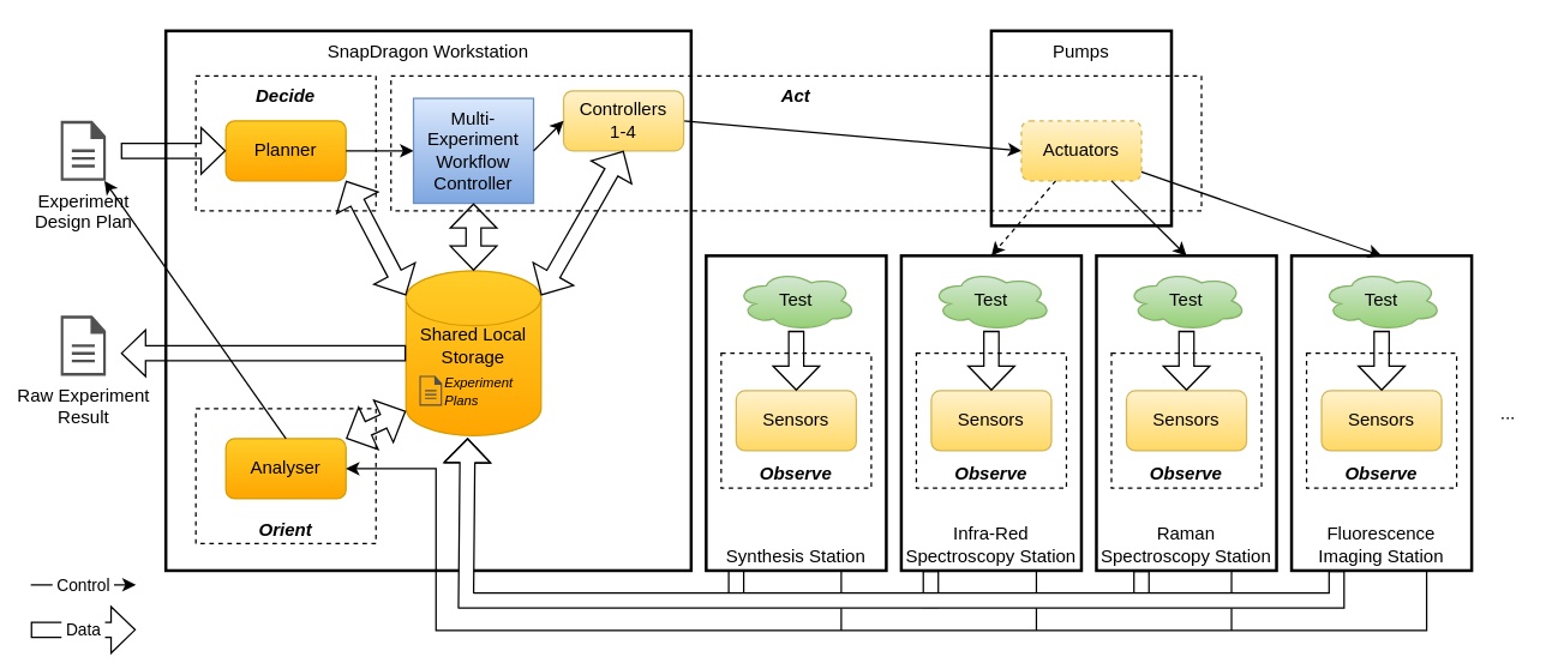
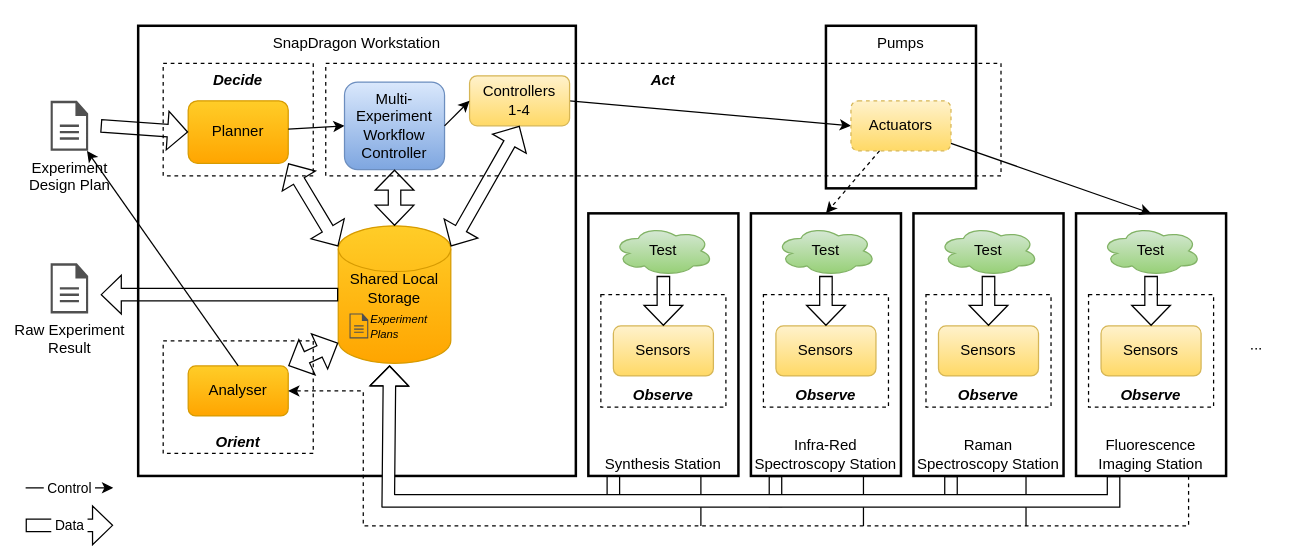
- <mxCell id="16" value="Planner" style="rounded=1;whiteSpace=wrap;html=1;fillColor=#ffcd28;gradientColor=#ffa500;strokeColor=#d79b00;" parent="1" vertex="1"><mxGeometry x="150" y="80" width="80" height="40" as="geometry" /></mxCell>
+ <mxCell id="16" value="Planner" style="rounded=1;whiteSpace=wrap;html=1;fillColor=#ffcd28;gradientColor=#ffa500;strokeColor=#d79b00;" parent="1" vertex="1"><mxGeometry x="150" y="80" width="80" height="50" as="geometry" /></mxCell>
- <mxCell id="57" value="Multi-&lt;br&gt;Experiment&lt;br&gt;Workflow&lt;br&gt;Controller" style="whiteSpace=wrap;html=1;fillColor=#dae8fc;gradientColor=#7ea6e0;strokeColor=#6c8ebf;rounded=0;" parent="1" vertex="1"><mxGeometry x="275" y="65" width="80" height="70" as="geometry" /></mxCell>
+ <mxCell id="57" value="Multi-&lt;br&gt;Experiment&lt;br&gt;Workflow&lt;br&gt;Controller" style="rounded=1;whiteSpace=wrap;html=1;fillColor=#dae8fc;gradientColor=#7ea6e0;strokeColor=#6c8ebf;" parent="1" vertex="1"><mxGeometry x="275" y="65" width="80" height="70" as="geometry" /></mxCell>
- <mxCell id="55" value="" style="endArrow=classic;html=1;rounded=0;entryX=0.5;entryY=0;entryDx=0;entryDy=0;" parent="1" source="20" target="44" edge="1"><mxGeometry width="50" height="50" relative="1" as="geometry"><mxPoint x="807" y="128" as="sourcePoint" /><mxPoint x="720" y="180" as="targetPoint" /></mxGeometry></mxCell>
- <mxCell id="22" value="" style="endArrow=classic;html=1;rounded=0;exitX=0.75;exitY=1;exitDx=0;exitDy=0;entryX=1;entryY=0.5;entryDx=0;entryDy=0;" parent="1" source="49" target="21" edge="1"><mxGeometry width="50" height="50" relative="1" as="geometry"><mxPoint x="250" y="422" as="sourcePoint" /><mxPoint x="300" y="372" as="targetPoint" /><Array as="points"><mxPoint x="950" y="420" /><mxPoint x="290" y="420" /><mxPoint x="290" y="312" /></Array></mxGeometry></mxCell>
+ <mxCell id="22" value="" style="endArrow=classic;html=1;rounded=0;exitX=0.75;exitY=1;exitDx=0;exitDy=0;entryX=1;entryY=0.5;entryDx=0;entryDy=0;dashed=1;" parent="1" source="49" target="21" edge="1"><mxGeometry width="50" height="50" relative="1" as="geometry"><mxPoint x="250" y="422" as="sourcePoint" /><mxPoint x="300" y="372" as="targetPoint" /><Array as="points"><mxPoint x="950" y="420" /><mxPoint x="290" y="420" /><mxPoint x="290" y="312" /></Array></mxGeometry></mxCell>
